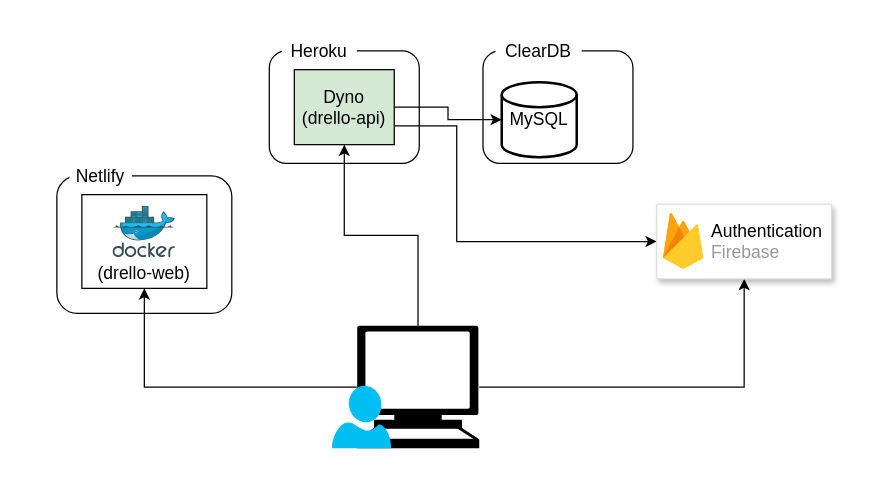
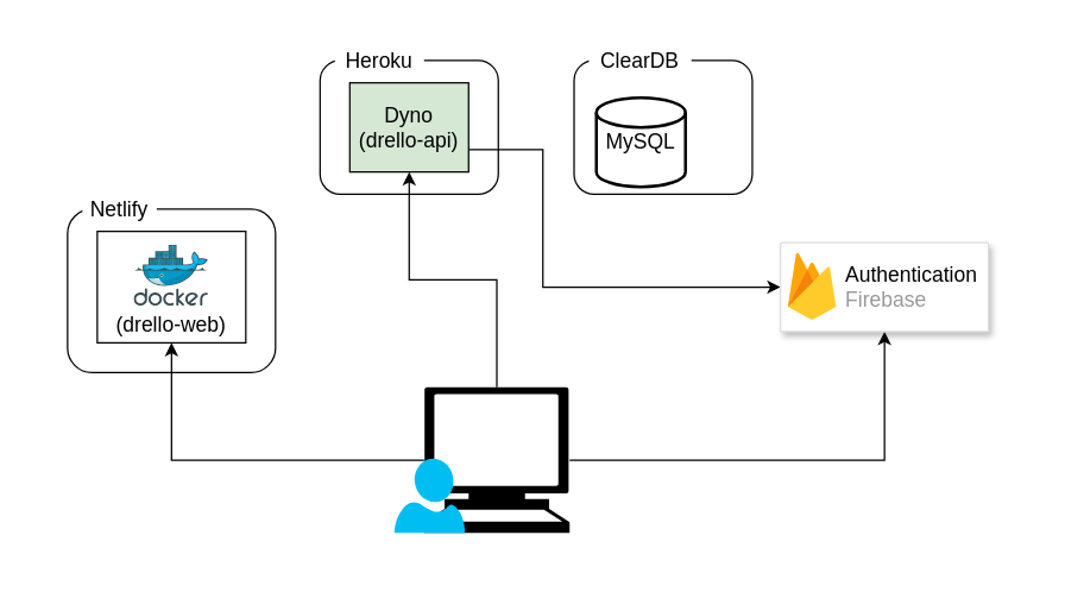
- <mxCell id="21" value="" style="edgeStyle=orthogonalEdgeStyle;rounded=0;orthogonalLoop=1;jettySize=auto;html=1;" edge="1" parent="1" source="12" target="15"><mxGeometry relative="1" as="geometry" /></mxCell>
